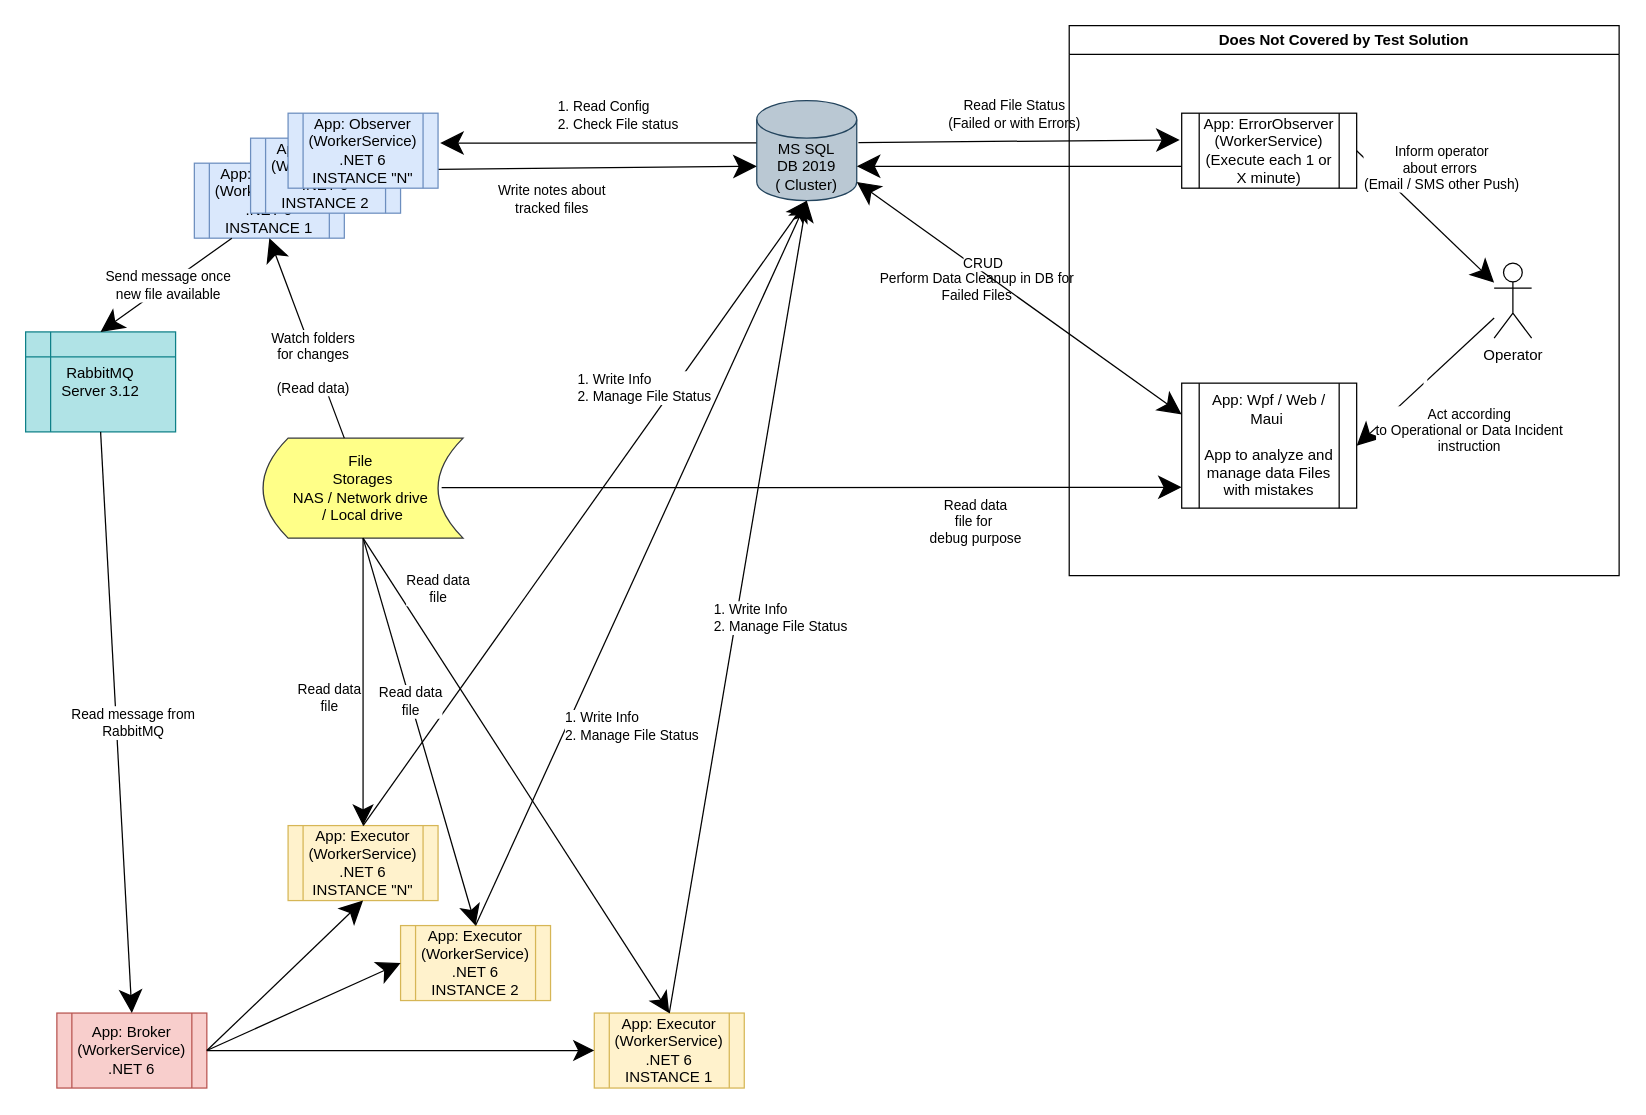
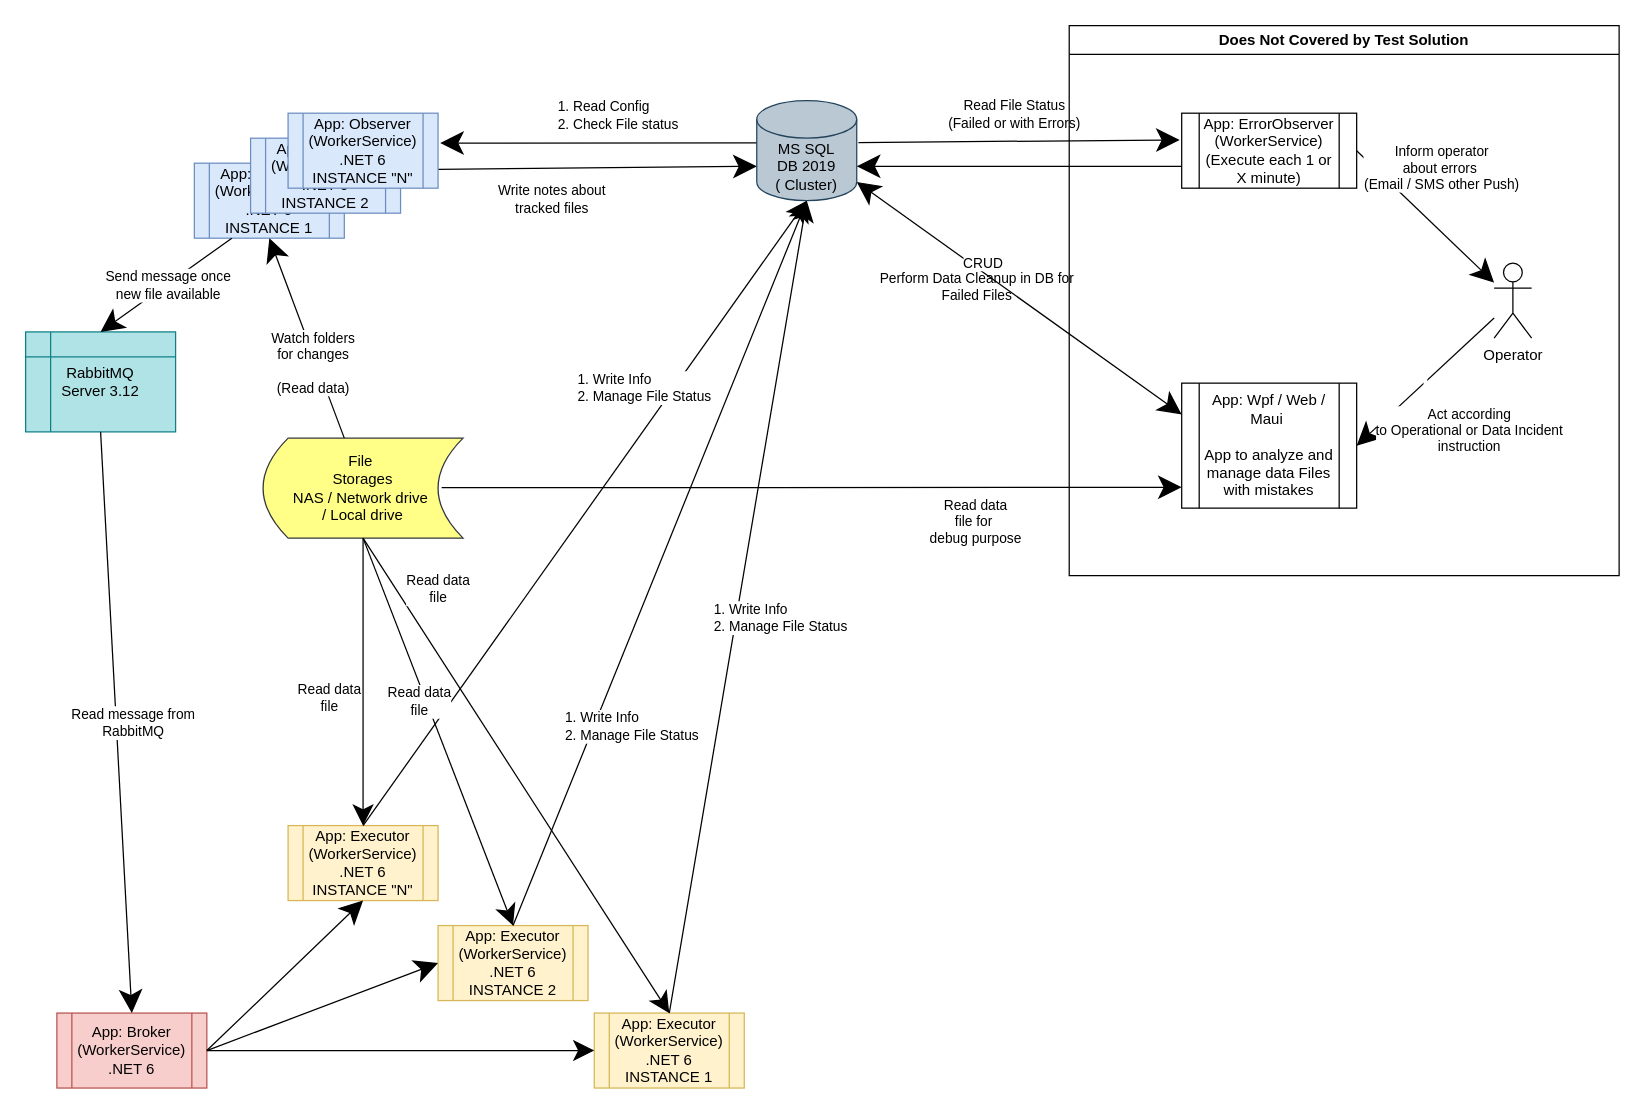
- <mxCell id="15" value="&lt;div&gt;App: Executor&lt;/div&gt;&lt;div&gt;&lt;div&gt;(WorkerService)&lt;/div&gt;.NET 6&lt;/div&gt;&lt;div&gt;INSTANCE 2&lt;br&gt;&lt;/div&gt;" style="shape=process;whiteSpace=wrap;html=1;backgroundOutline=1;fillColor=#fff2cc;strokeColor=#d6b656;" vertex="1" parent="1"><mxGeometry x="320" y="740" width="120" height="60" as="geometry" /></mxCell>
+ <mxCell id="15" value="&lt;div&gt;App: Executor&lt;/div&gt;&lt;div&gt;&lt;div&gt;(WorkerService)&lt;/div&gt;.NET 6&lt;/div&gt;&lt;div&gt;INSTANCE 2&lt;br&gt;&lt;/div&gt;" style="shape=process;whiteSpace=wrap;html=1;backgroundOutline=1;fillColor=#fff2cc;strokeColor=#d6b656;" vertex="1" parent="1"><mxGeometry x="350" y="740" width="120" height="60" as="geometry" /></mxCell>
